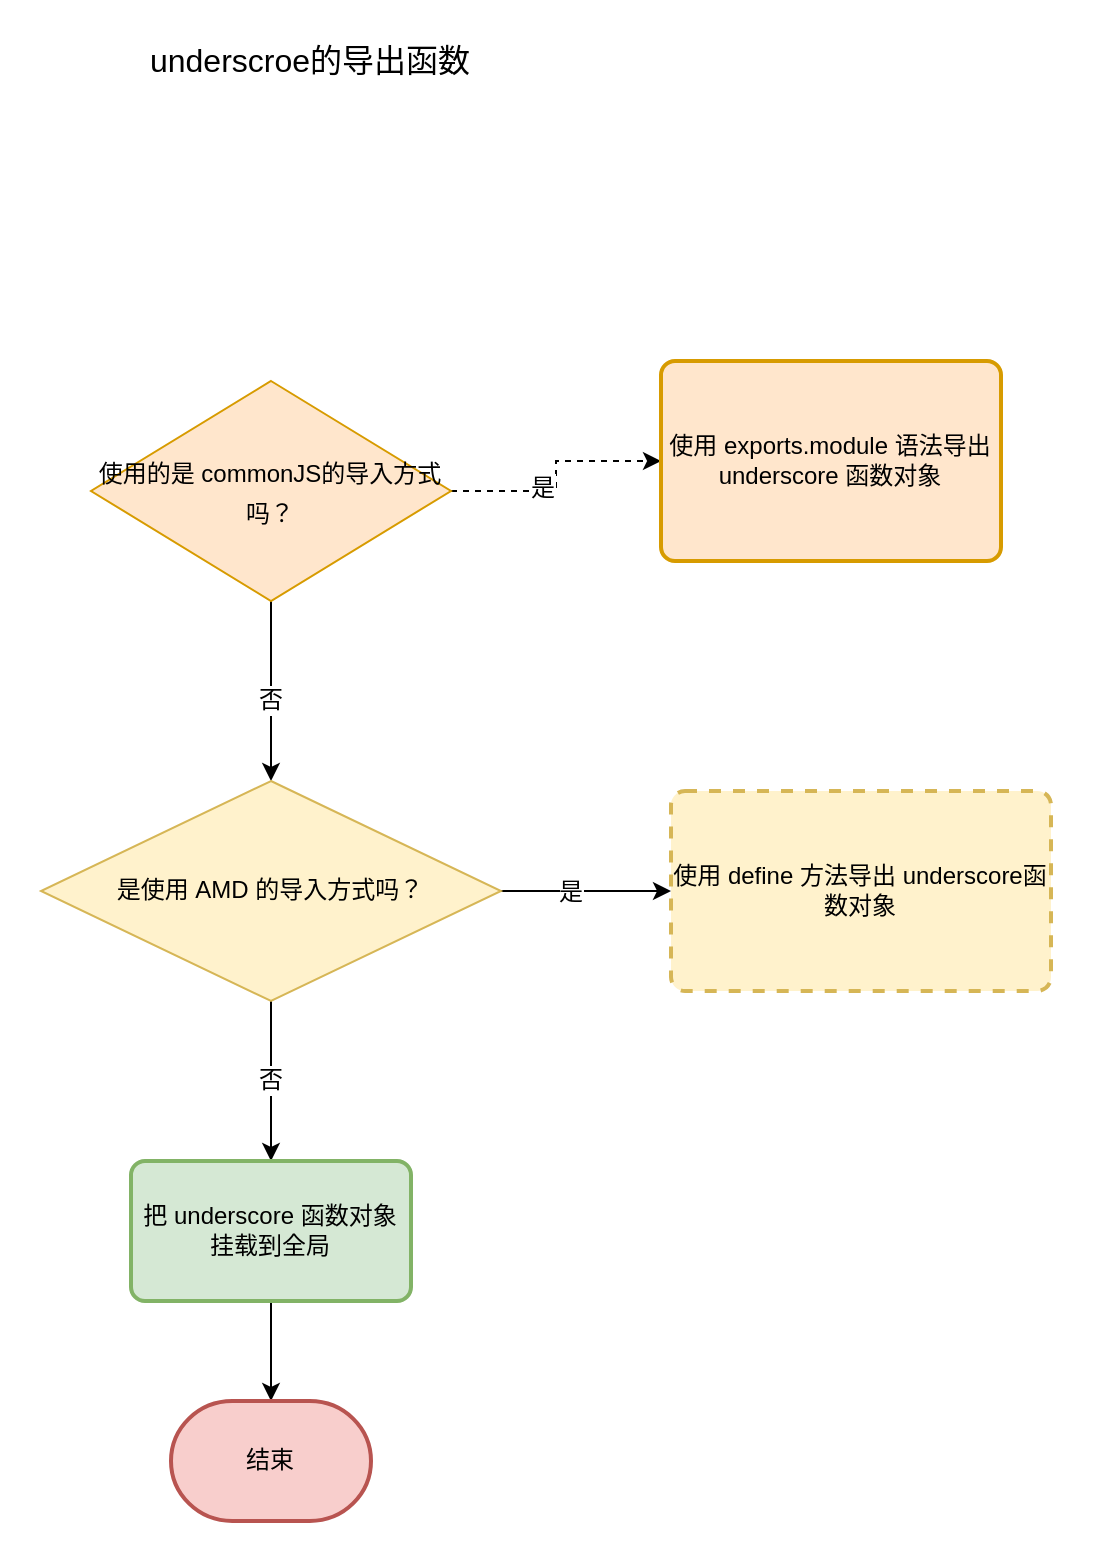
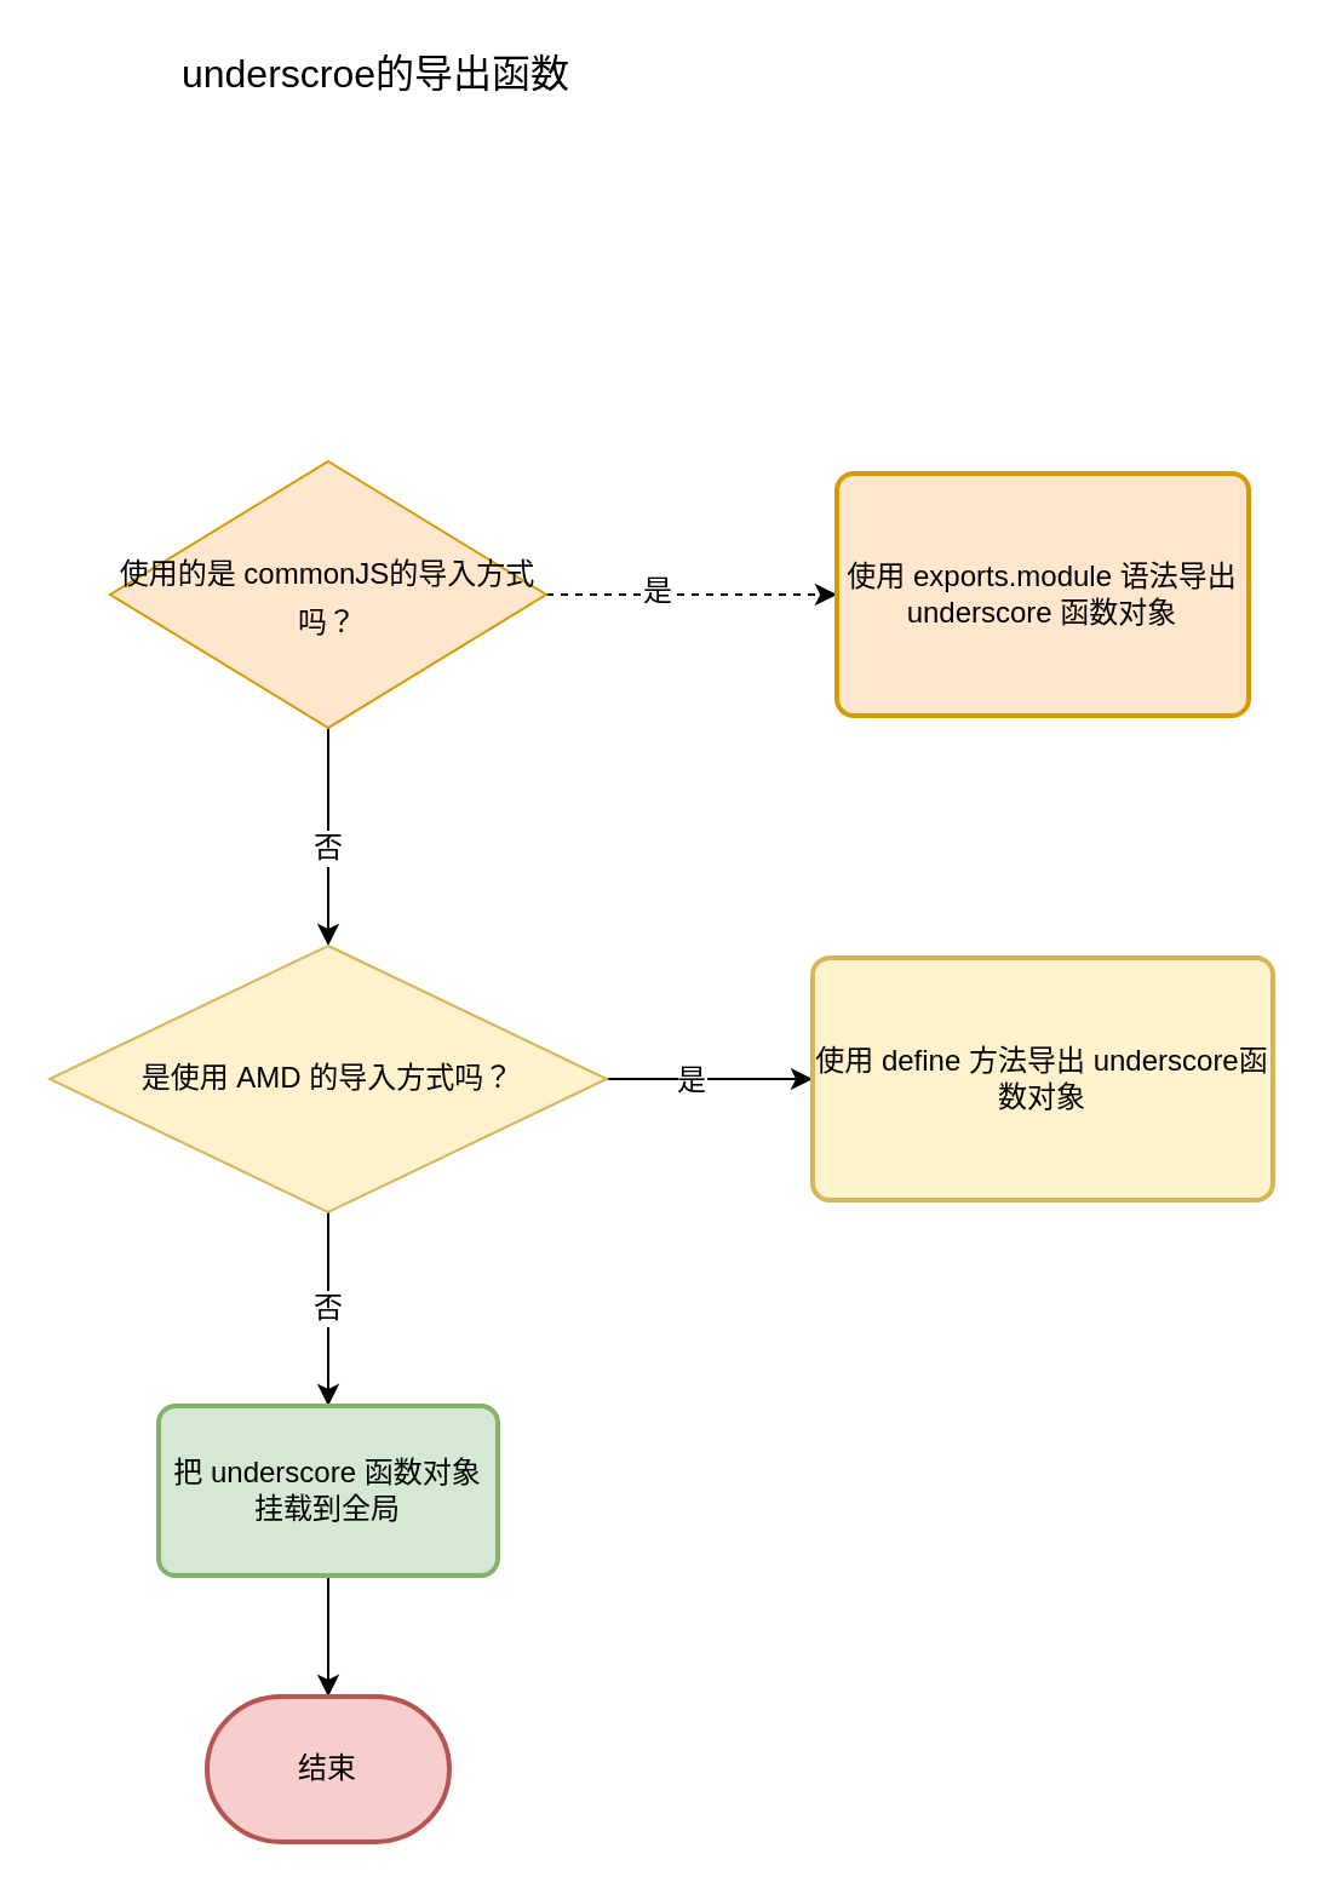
- <mxCell id="15" value="&lt;span&gt;使用 exports.module 语法导出 underscore 函数对象&lt;/span&gt;" style="rounded=1;whiteSpace=wrap;html=1;absoluteArcSize=1;arcSize=14;strokeWidth=2;fontSize=12;fillColor=#ffe6cc;strokeColor=#d79b00;" vertex="1" parent="1"><mxGeometry x="330" y="180" width="170" height="100" as="geometry" /></mxCell>
+ <mxCell id="15" value="&lt;span&gt;使用 exports.module 语法导出 underscore 函数对象&lt;/span&gt;" style="rounded=1;whiteSpace=wrap;html=1;absoluteArcSize=1;arcSize=14;strokeWidth=2;fontSize=12;fillColor=#ffe6cc;strokeColor=#d79b00;" vertex="1" parent="1"><mxGeometry x="345" y="195" width="170" height="100" as="geometry" /></mxCell>
- <mxCell id="12" value="使用 define 方法导出 underscore函数对象" style="rounded=1;whiteSpace=wrap;html=1;absoluteArcSize=1;arcSize=14;strokeWidth=2;fontSize=12;fillColor=#fff2cc;strokeColor=#d6b656;dashed=1;" vertex="1" parent="1"><mxGeometry x="335" y="395" width="190" height="100" as="geometry" /></mxCell>
+ <mxCell id="12" value="使用 define 方法导出 underscore函数对象" style="rounded=1;whiteSpace=wrap;html=1;absoluteArcSize=1;arcSize=14;strokeWidth=2;fontSize=12;fillColor=#fff2cc;strokeColor=#d6b656;" vertex="1" parent="1"><mxGeometry x="335" y="395" width="190" height="100" as="geometry" /></mxCell>
